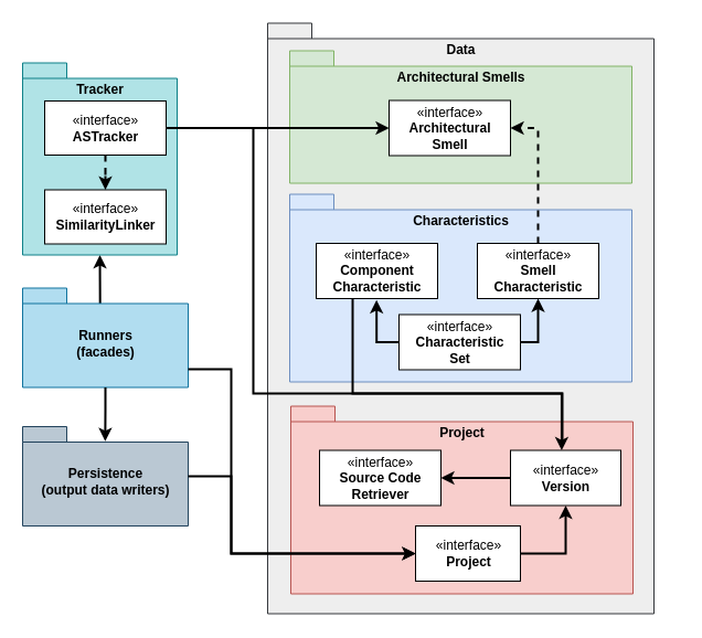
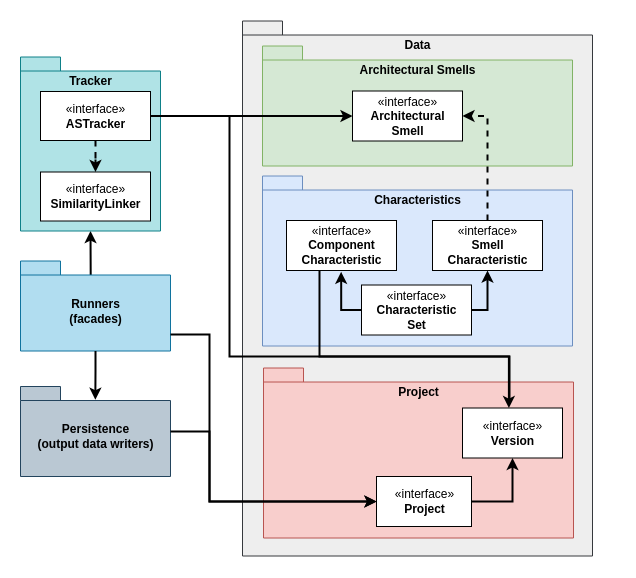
- <mxCell id="25" value="«interface»&lt;br&gt;&lt;b&gt;Source Code &lt;br&gt;Retriever&lt;/b&gt;" style="html=1;" parent="22" vertex="1"><mxGeometry x="26" y="40" width="110" height="50" as="geometry" /></mxCell>
- <mxCell id="26" style="edgeStyle=orthogonalEdgeStyle;rounded=0;orthogonalLoop=1;jettySize=auto;html=1;entryX=1;entryY=0.5;entryDx=0;entryDy=0;strokeWidth=2;" parent="22" source="24" target="25" edge="1"><mxGeometry relative="1" as="geometry" /></mxCell>
